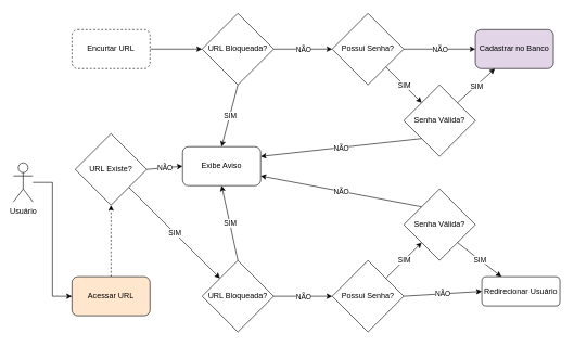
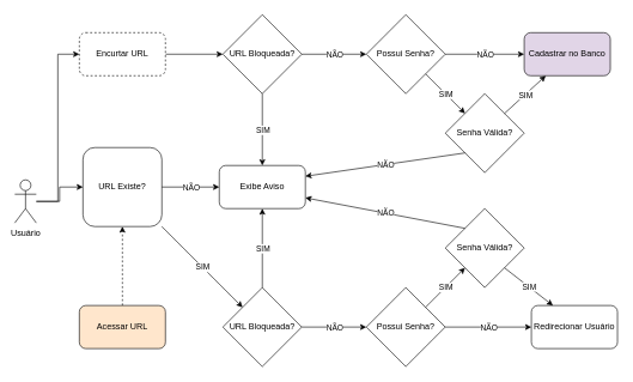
+ <mxCell id="2" style="edgeStyle=orthogonalEdgeStyle;rounded=0;orthogonalLoop=1;jettySize=auto;html=1;entryX=0;entryY=0.5;entryDx=0;entryDy=0;" edge="1" parent="1" source="4" target="6"><mxGeometry relative="1" as="geometry" /></mxCell>
- <mxCell id="10" value="Exibe Aviso" style="rounded=1;whiteSpace=wrap;html=1;" vertex="1" parent="1"><mxGeometry x="280" y="225" width="120" height="60" as="geometry" /></mxCell>
+ <mxCell id="10" value="Exibe Aviso" style="rounded=1;whiteSpace=wrap;html=1;" vertex="1" parent="1"><mxGeometry x="305" y="230" width="120" height="60" as="geometry" /></mxCell>
- <mxCell id="42" value="URL Existe?" style="rhombus;whiteSpace=wrap;html=1;" vertex="1" parent="1"><mxGeometry x="115" y="205" width="110" height="110" as="geometry" /></mxCell>
+ <mxCell id="42" value="URL Existe?" style="whiteSpace=wrap;html=1;rounded=1;" vertex="1" parent="1"><mxGeometry x="115" y="205" width="110" height="110" as="geometry" /></mxCell>
- <mxCell id="15" value="Redirecionar Usuário" style="rounded=1;whiteSpace=wrap;html=1;" vertex="1" parent="1"><mxGeometry x="740" y="425" width="120" height="45" as="geometry" /></mxCell>
+ <mxCell id="15" value="Redirecionar Usuário" style="rounded=1;whiteSpace=wrap;html=1;" vertex="1" parent="1"><mxGeometry x="740" y="425" width="120" height="60" as="geometry" /></mxCell>
- <mxCell id="3" style="edgeStyle=orthogonalEdgeStyle;rounded=0;orthogonalLoop=1;jettySize=auto;html=1;entryX=0;entryY=0.5;entryDx=0;entryDy=0;" edge="1" parent="1" source="4" target="8"><mxGeometry relative="1" as="geometry" /></mxCell>
+ <mxCell id="3" style="edgeStyle=orthogonalEdgeStyle;rounded=0;orthogonalLoop=1;jettySize=auto;html=1;" edge="1" parent="1" source="4" target="42"><mxGeometry relative="1" as="geometry" /></mxCell>
